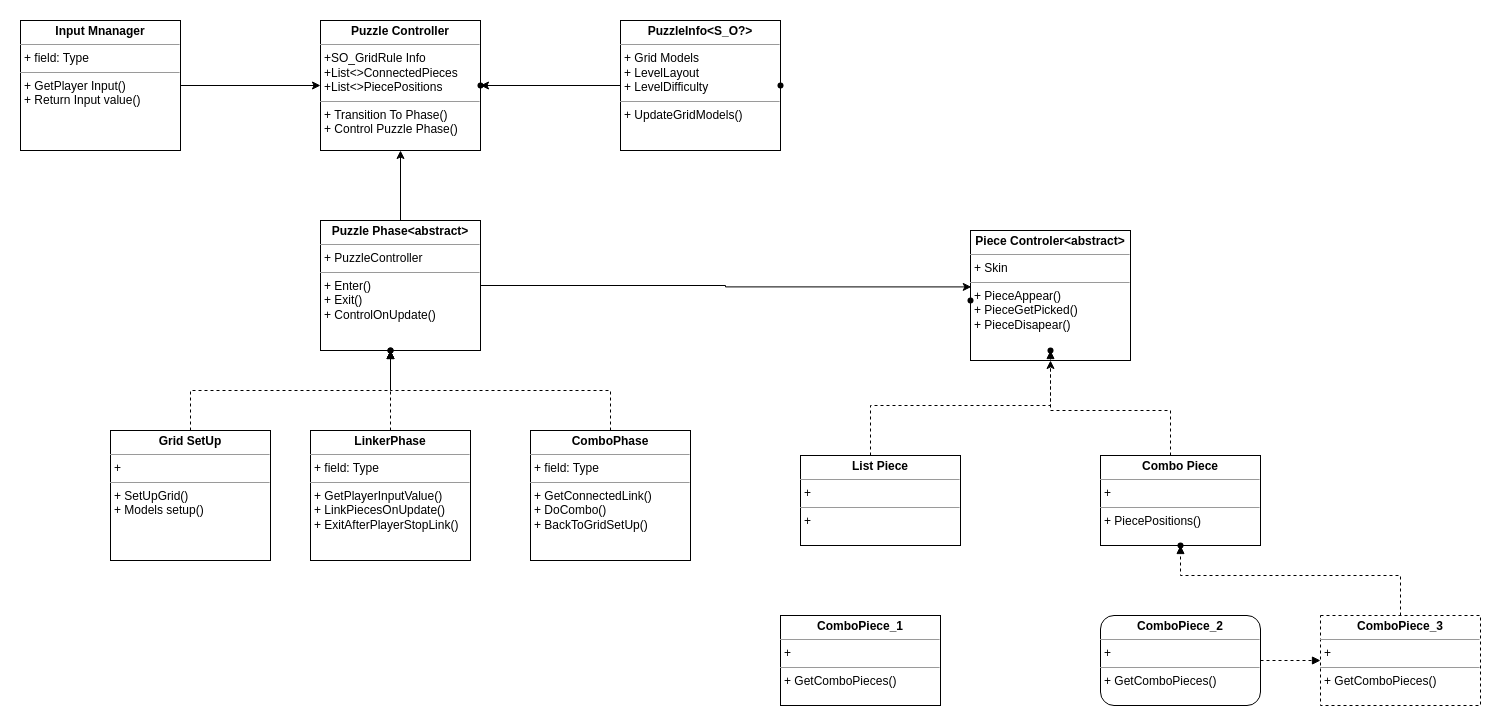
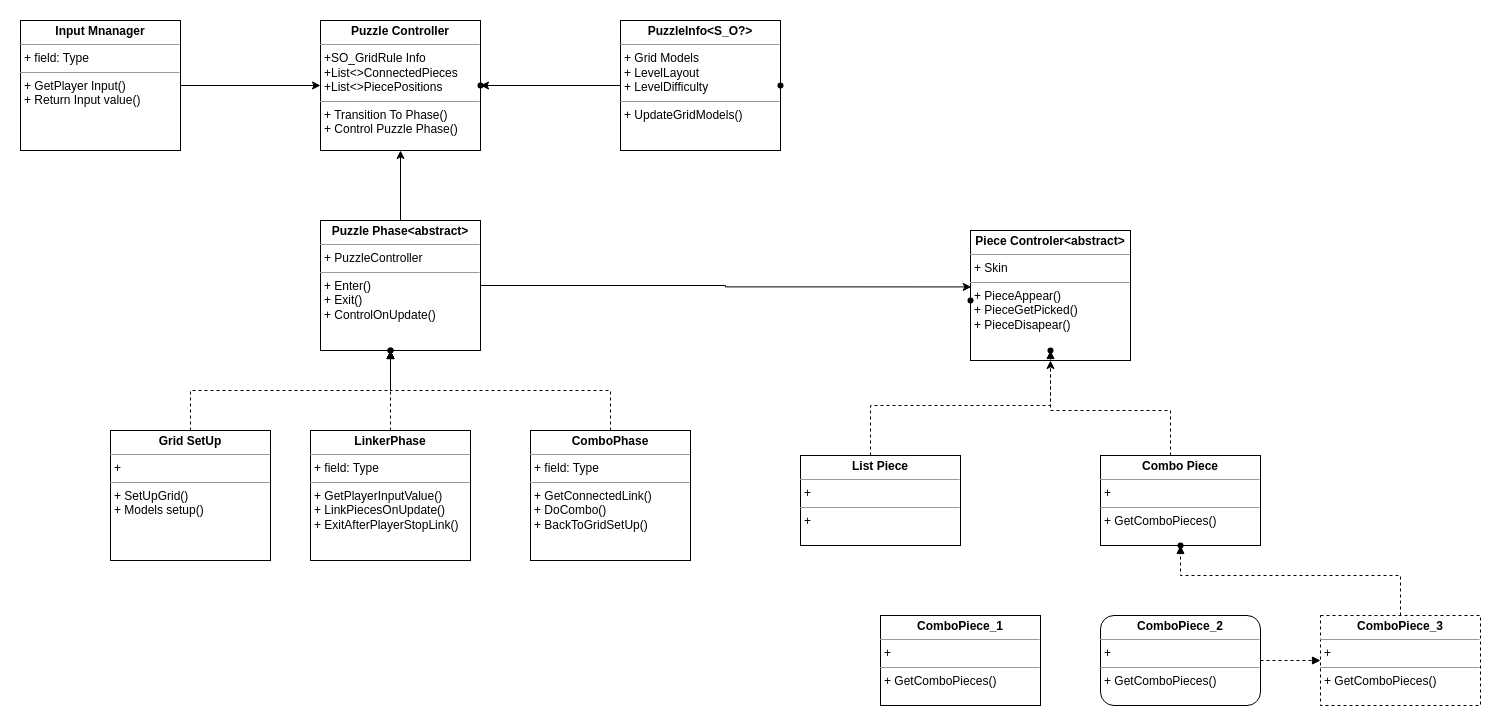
- <mxCell id="18" value="&lt;p style=&quot;margin:0px;margin-top:4px;text-align:center;&quot;&gt;&lt;b&gt;Combo Piece&lt;/b&gt;&lt;/p&gt;&lt;hr size=&quot;1&quot;&gt;&lt;p style=&quot;margin:0px;margin-left:4px;&quot;&gt;+&amp;nbsp;&lt;/p&gt;&lt;hr size=&quot;1&quot;&gt;&lt;p style=&quot;margin:0px;margin-left:4px;&quot;&gt;+ PiecePositions()&lt;/p&gt;&lt;p style=&quot;margin:0px;margin-left:4px;&quot;&gt;&lt;br&gt;&lt;/p&gt;&lt;p style=&quot;margin:0px;margin-left:4px;&quot;&gt;&lt;br&gt;&lt;/p&gt;" style="verticalAlign=top;align=left;overflow=fill;fontSize=12;fontFamily=Helvetica;html=1;whiteSpace=wrap;" parent="1" vertex="1"><mxGeometry x="1100" y="455" width="160" height="90" as="geometry" /></mxCell>
+ <mxCell id="18" value="&lt;p style=&quot;margin:0px;margin-top:4px;text-align:center;&quot;&gt;&lt;b&gt;Combo Piece&lt;/b&gt;&lt;/p&gt;&lt;hr size=&quot;1&quot;&gt;&lt;p style=&quot;margin:0px;margin-left:4px;&quot;&gt;+&amp;nbsp;&lt;/p&gt;&lt;hr size=&quot;1&quot;&gt;&lt;p style=&quot;margin:0px;margin-left:4px;&quot;&gt;+ GetComboPieces()&lt;/p&gt;&lt;p style=&quot;margin:0px;margin-left:4px;&quot;&gt;&lt;br&gt;&lt;/p&gt;&lt;p style=&quot;margin:0px;margin-left:4px;&quot;&gt;&lt;br&gt;&lt;/p&gt;" style="verticalAlign=top;align=left;overflow=fill;fontSize=12;fontFamily=Helvetica;html=1;whiteSpace=wrap;" parent="1" vertex="1"><mxGeometry x="1100" y="455" width="160" height="90" as="geometry" /></mxCell>
- <mxCell id="21" value="&lt;p style=&quot;margin:0px;margin-top:4px;text-align:center;&quot;&gt;&lt;b&gt;ComboPiece_1&lt;/b&gt;&lt;/p&gt;&lt;hr size=&quot;1&quot;&gt;&lt;p style=&quot;margin:0px;margin-left:4px;&quot;&gt;+&amp;nbsp;&lt;/p&gt;&lt;hr size=&quot;1&quot;&gt;&lt;p style=&quot;margin:0px;margin-left:4px;&quot;&gt;+ GetComboPieces()&lt;/p&gt;&lt;p style=&quot;margin:0px;margin-left:4px;&quot;&gt;&lt;br&gt;&lt;/p&gt;&lt;p style=&quot;margin:0px;margin-left:4px;&quot;&gt;&lt;br&gt;&lt;/p&gt;" style="verticalAlign=top;align=left;overflow=fill;fontSize=12;fontFamily=Helvetica;html=1;whiteSpace=wrap;" parent="1" vertex="1"><mxGeometry x="780" y="615" width="160" height="90" as="geometry" /></mxCell>
+ <mxCell id="21" value="&lt;p style=&quot;margin:0px;margin-top:4px;text-align:center;&quot;&gt;&lt;b&gt;ComboPiece_1&lt;/b&gt;&lt;/p&gt;&lt;hr size=&quot;1&quot;&gt;&lt;p style=&quot;margin:0px;margin-left:4px;&quot;&gt;+&amp;nbsp;&lt;/p&gt;&lt;hr size=&quot;1&quot;&gt;&lt;p style=&quot;margin:0px;margin-left:4px;&quot;&gt;+ GetComboPieces()&lt;/p&gt;&lt;p style=&quot;margin:0px;margin-left:4px;&quot;&gt;&lt;br&gt;&lt;/p&gt;&lt;p style=&quot;margin:0px;margin-left:4px;&quot;&gt;&lt;br&gt;&lt;/p&gt;" style="verticalAlign=top;align=left;overflow=fill;fontSize=12;fontFamily=Helvetica;html=1;whiteSpace=wrap;" parent="1" vertex="1"><mxGeometry x="880" y="615" width="160" height="90" as="geometry" /></mxCell>
